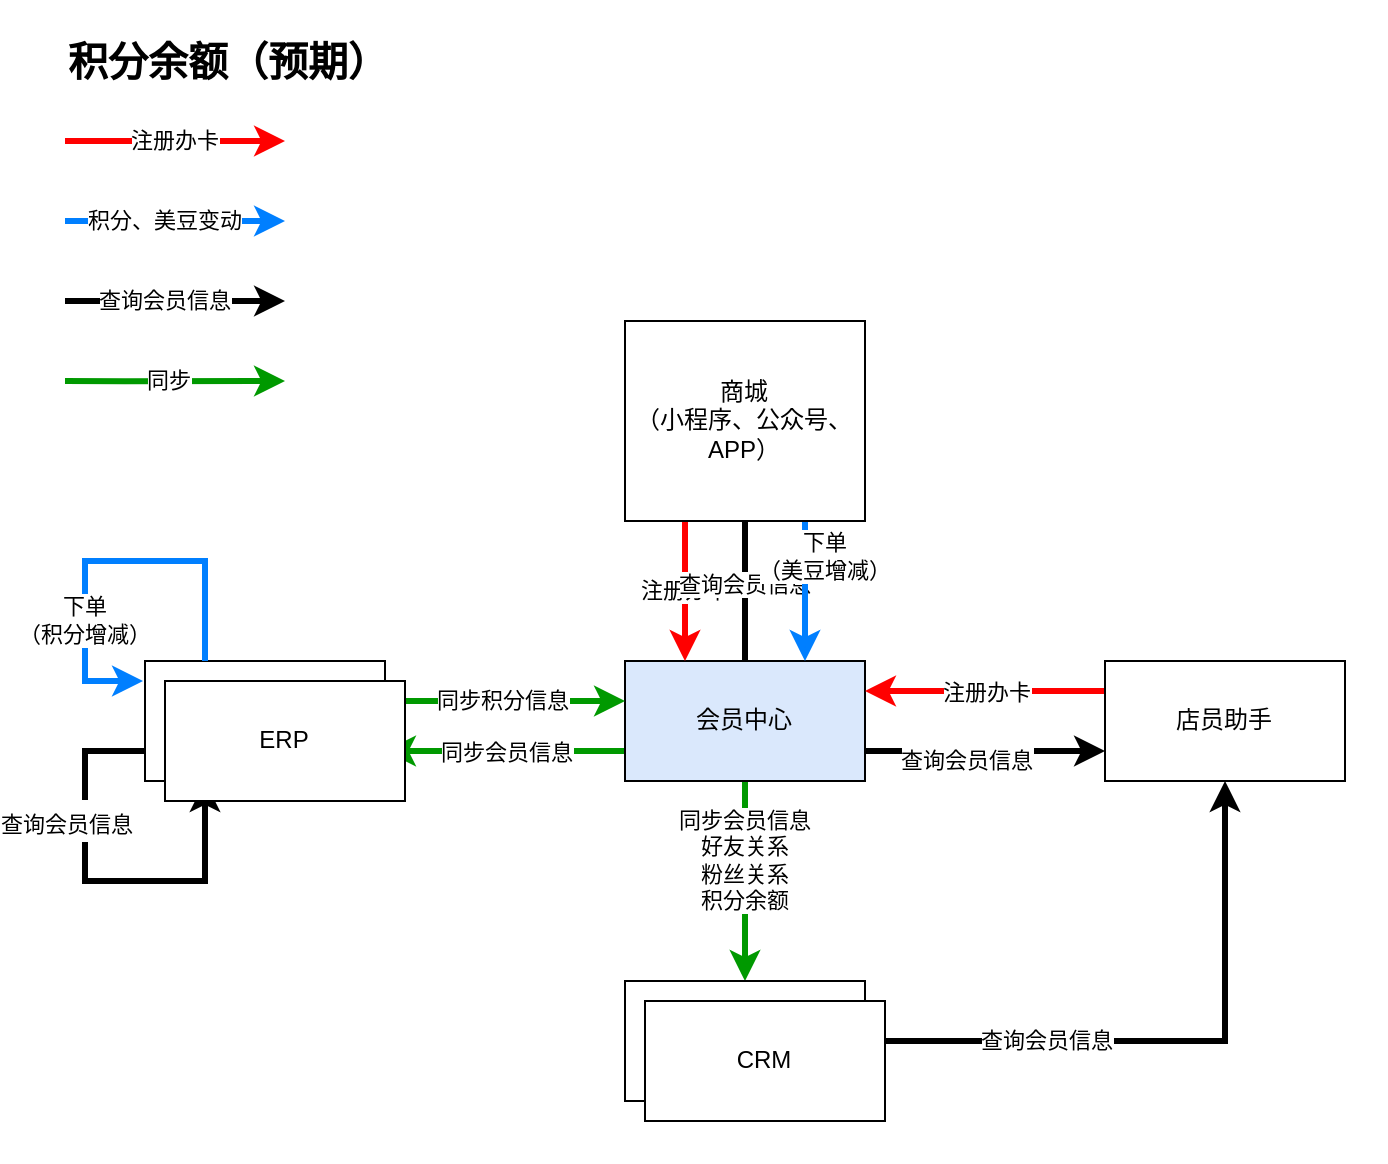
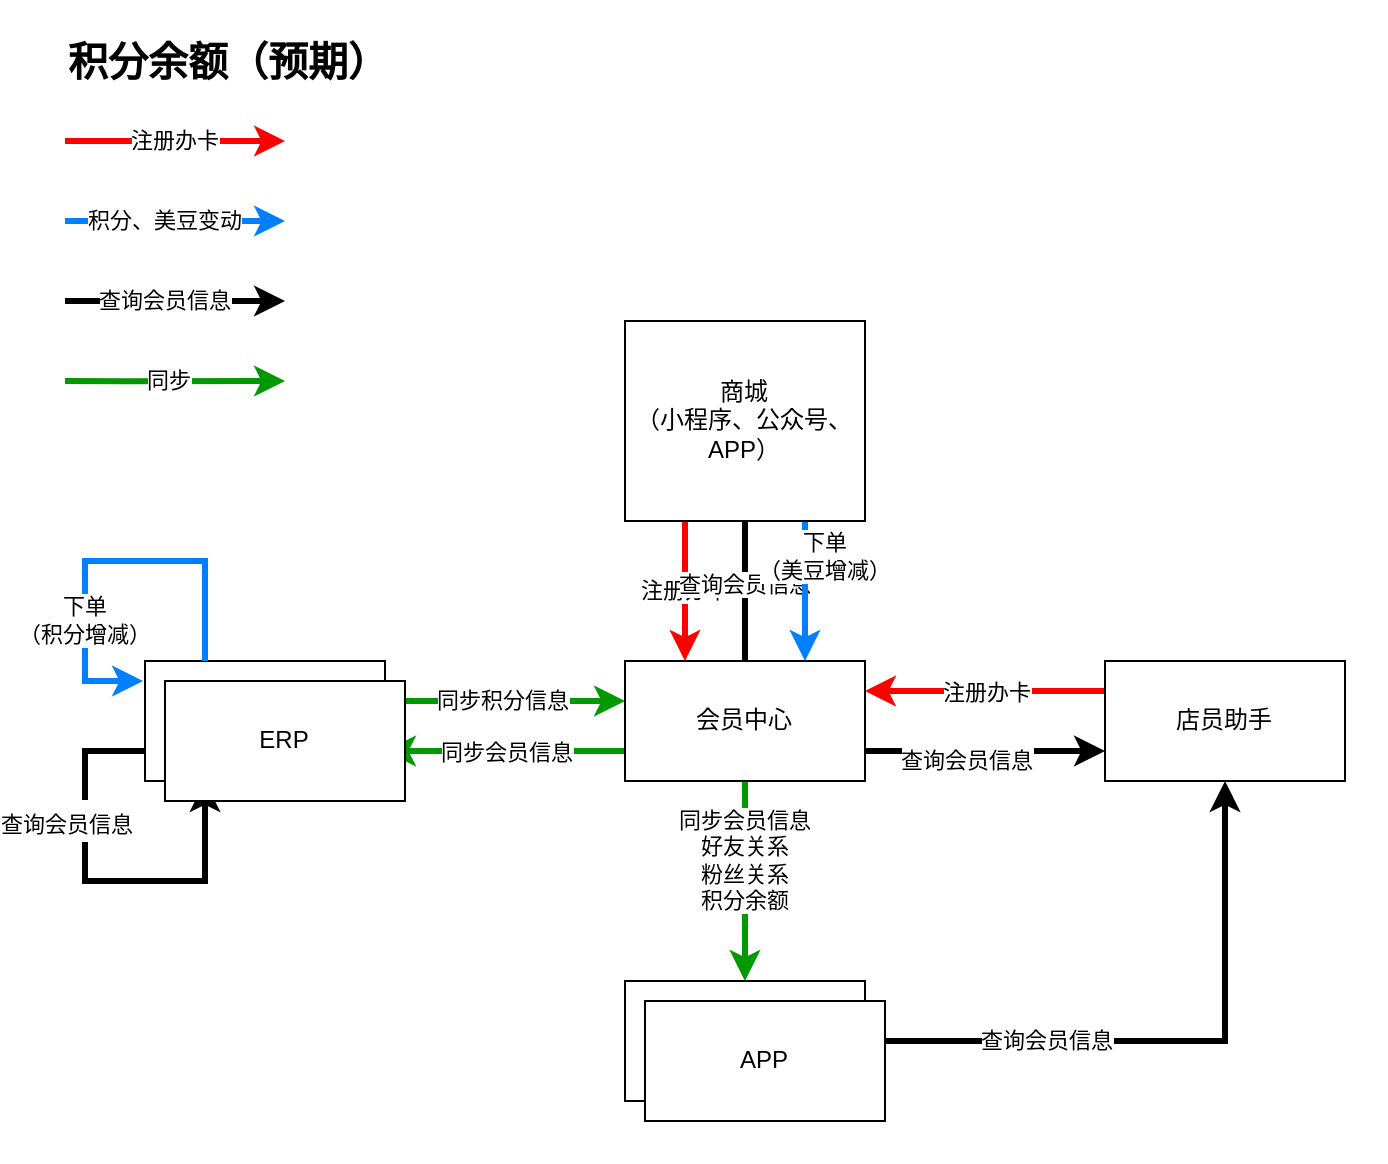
- <mxCell id="7" value="会员中心" style="rounded=0;whiteSpace=wrap;html=1;fillColor=#dae8fc;" parent="1" vertex="1"><mxGeometry x="300" y="330" width="120" height="60" as="geometry" /></mxCell>
+ <mxCell id="7" value="会员中心" style="rounded=0;whiteSpace=wrap;html=1;" parent="1" vertex="1"><mxGeometry x="300" y="330" width="120" height="60" as="geometry" /></mxCell>
- <mxCell id="31" value="CRM" style="rounded=0;whiteSpace=wrap;html=1;" parent="1" vertex="1"><mxGeometry x="310" y="500" width="120" height="60" as="geometry" /></mxCell>
+ <mxCell id="31" value="APP" style="rounded=0;whiteSpace=wrap;html=1;" parent="1" vertex="1"><mxGeometry x="310" y="500" width="120" height="60" as="geometry" /></mxCell>
